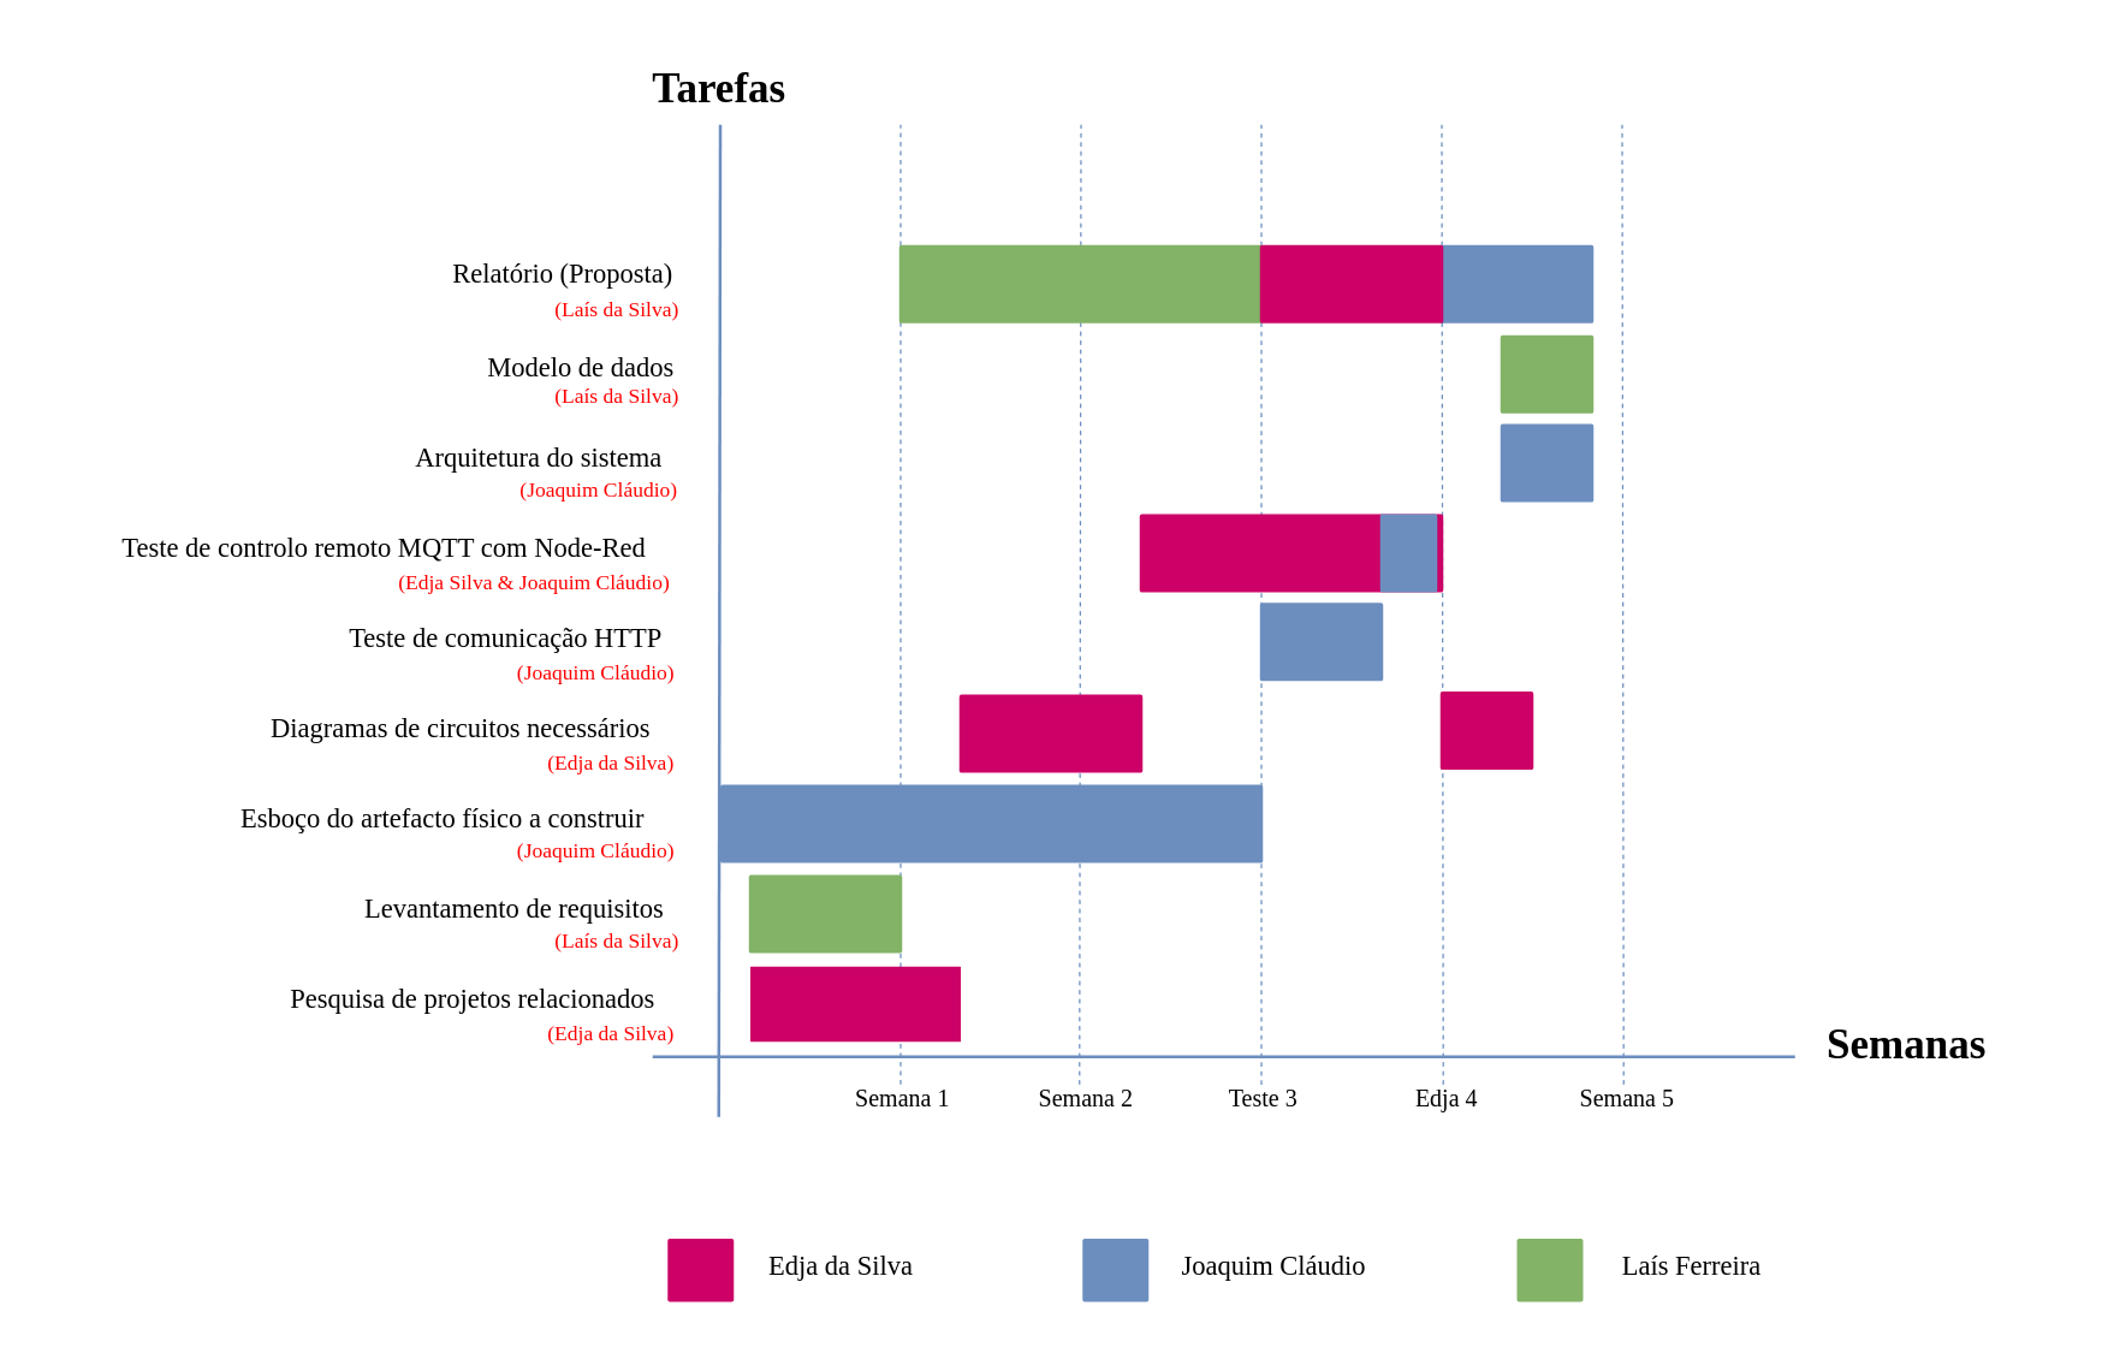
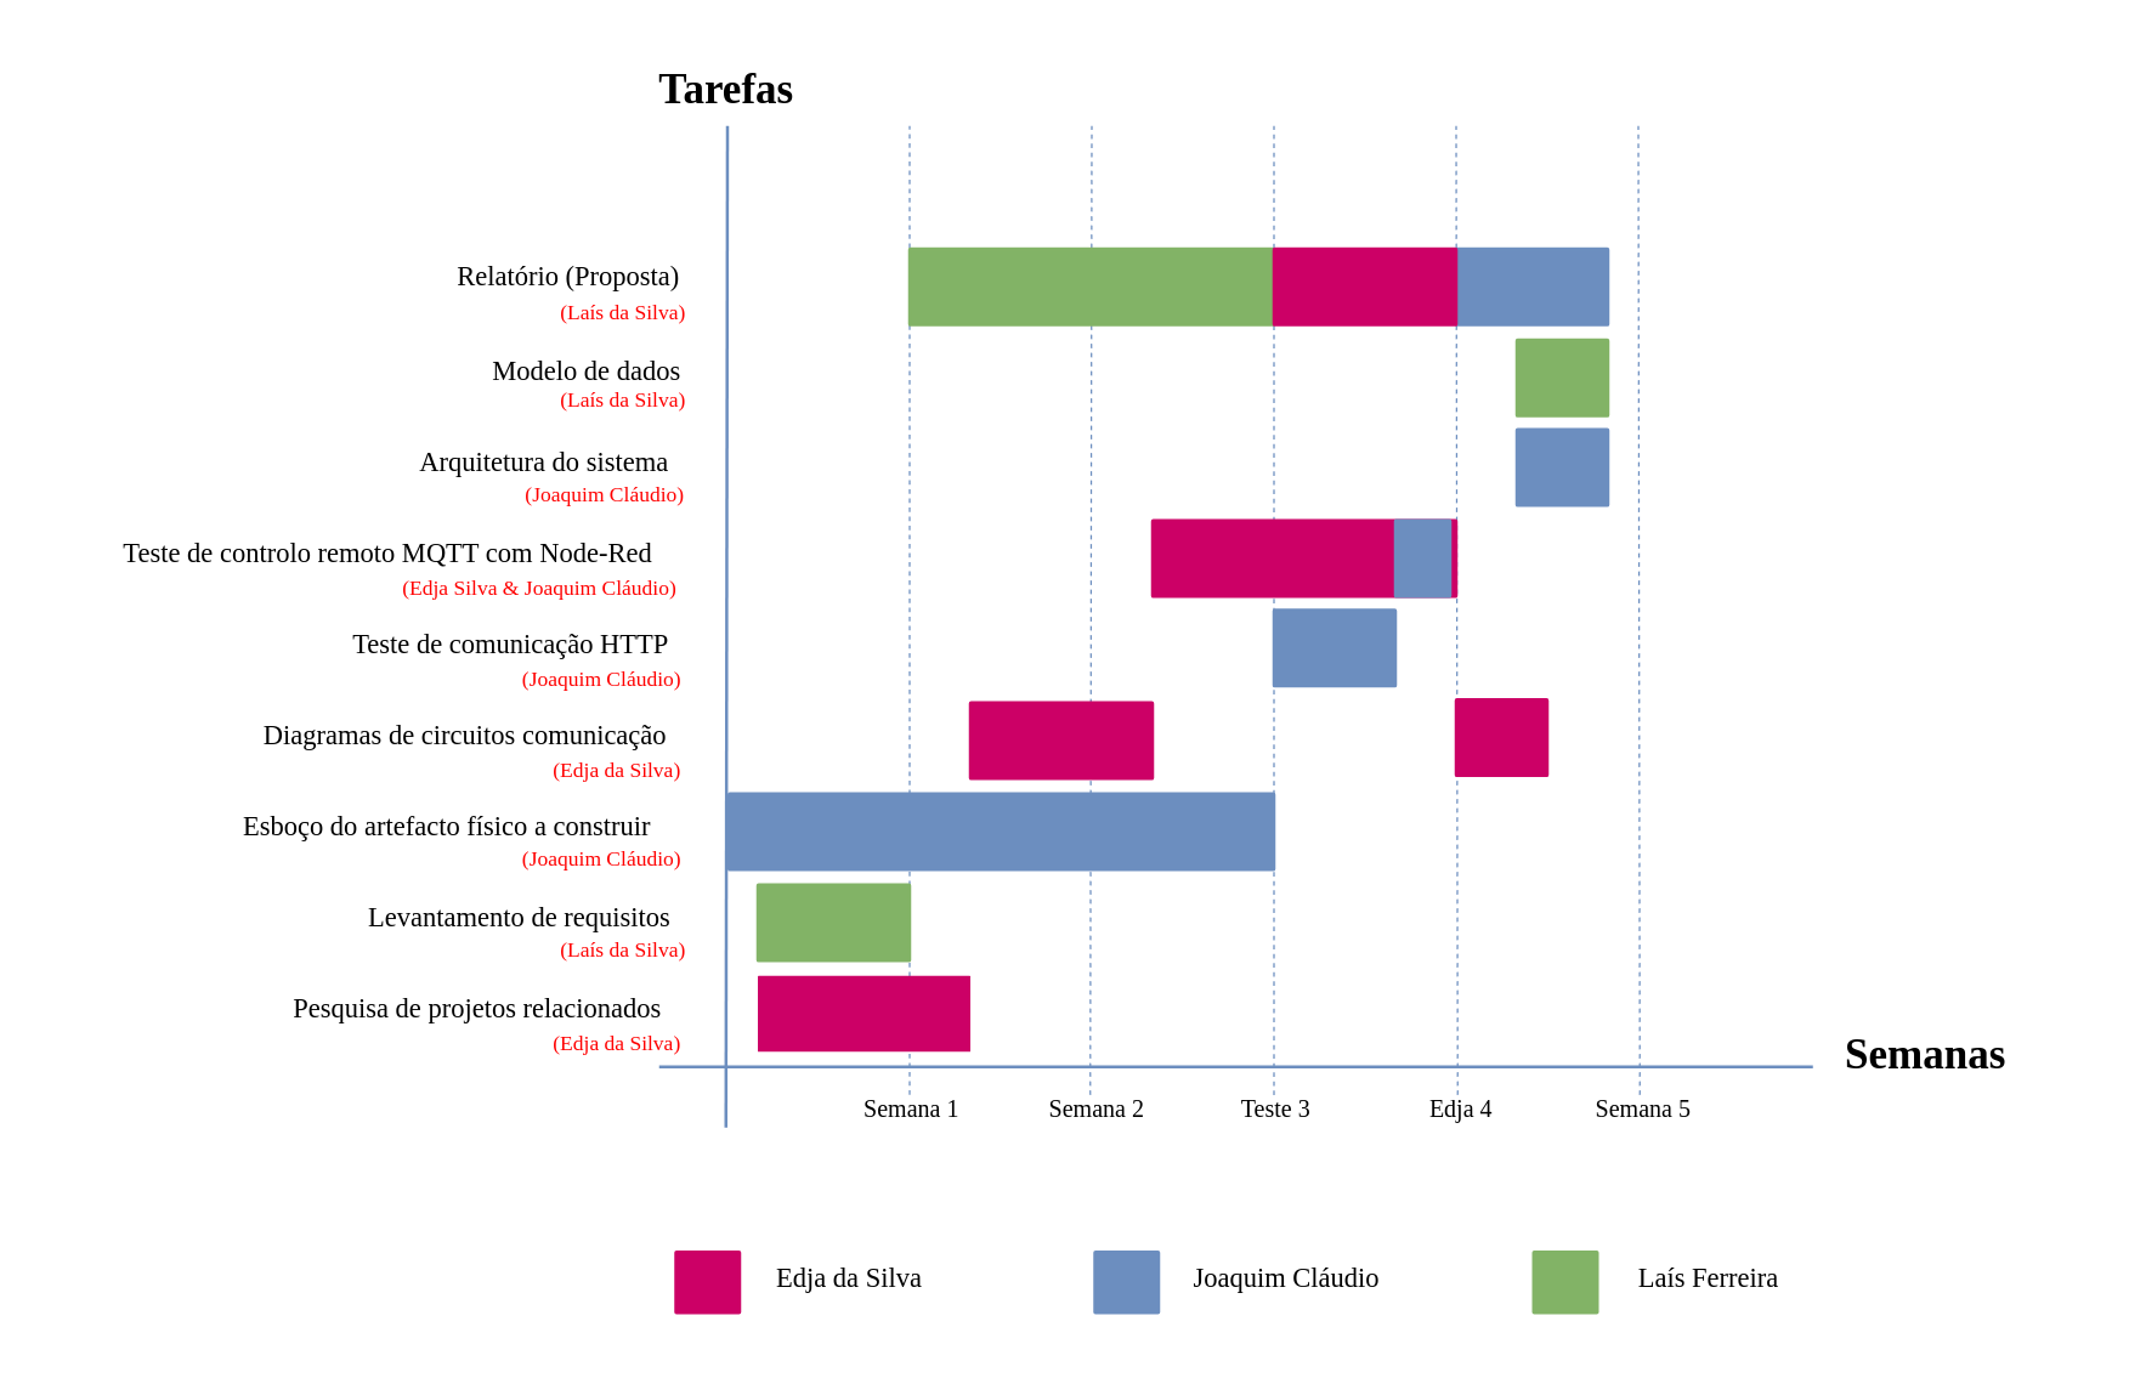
- <mxCell id="5" value="&lt;span style=&quot;font-size: 9px; text-wrap: nowrap;&quot;&gt;Diagramas de circuitos necessários&lt;/span&gt;" style="text;html=1;align=center;verticalAlign=middle;whiteSpace=wrap;rounded=0;fontFamily=Comic Sans MS;" parent="1" vertex="1"><mxGeometry x="78" y="231" width="150" height="20" as="geometry" /></mxCell>
+ <mxCell id="5" value="&lt;span style=&quot;font-size: 9px; text-wrap: nowrap;&quot;&gt;Diagramas de circuitos comunicação&lt;/span&gt;" style="text;html=1;align=center;verticalAlign=middle;whiteSpace=wrap;rounded=0;fontFamily=Comic Sans MS;" parent="1" vertex="1"><mxGeometry x="78" y="231" width="150" height="20" as="geometry" /></mxCell>
